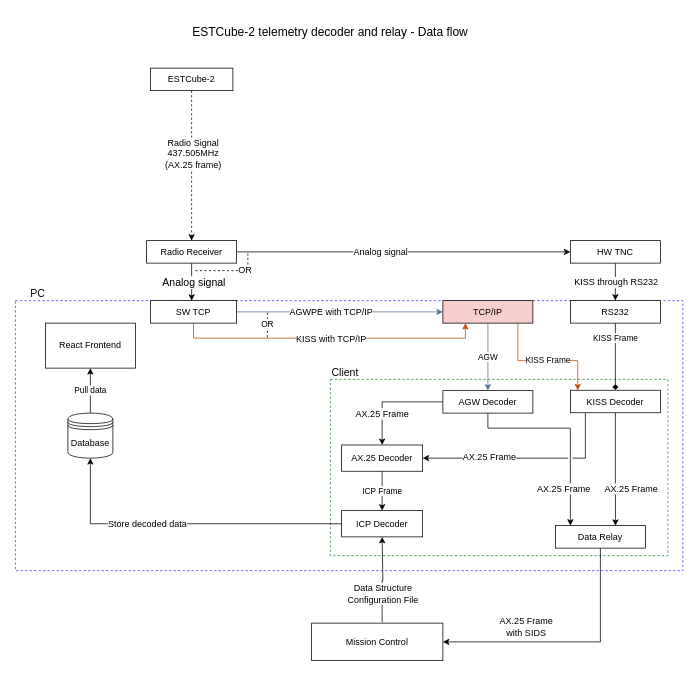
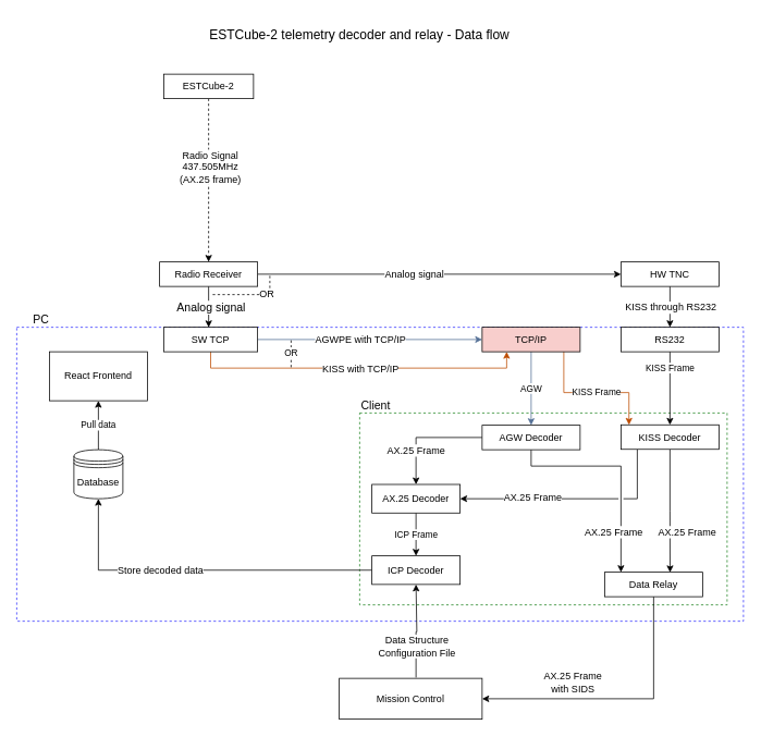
- <mxCell id="42" value="KISS Frame" style="edgeStyle=orthogonalEdgeStyle;rounded=0;orthogonalLoop=1;jettySize=auto;html=1;endArrow=diamond;" parent="1" source="43" target="48" edge="1"><mxGeometry x="-0.553" relative="1" as="geometry"><mxPoint as="offset" /></mxGeometry></mxCell>
+ <mxCell id="42" value="KISS Frame" style="edgeStyle=orthogonalEdgeStyle;rounded=0;orthogonalLoop=1;jettySize=auto;html=1;" parent="1" source="43" target="48" edge="1"><mxGeometry x="-0.553" relative="1" as="geometry"><mxPoint as="offset" /></mxGeometry></mxCell>
